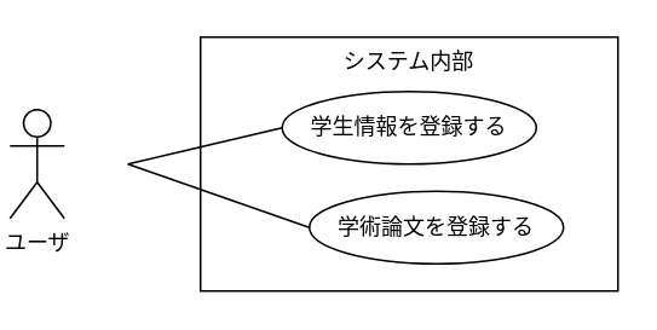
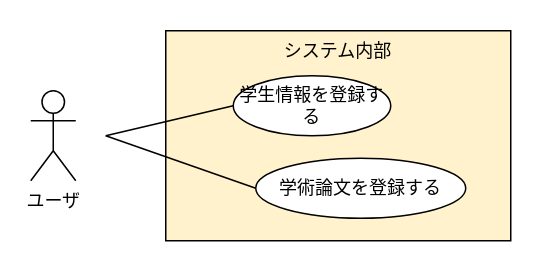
- <mxCell id="3" value="システム内部" style="html=1;whiteSpace=wrap;verticalAlign=top;" vertex="1" parent="1"><mxGeometry x="110" y="20" width="230" height="140" as="geometry" /></mxCell>
+ <mxCell id="3" value="システム内部" style="html=1;whiteSpace=wrap;verticalAlign=top;fillColor=#fff2cc;" vertex="1" parent="1"><mxGeometry x="110" y="20" width="230" height="140" as="geometry" /></mxCell>
- <mxCell id="4" value="学生情報を登録する" style="ellipse;whiteSpace=wrap;html=1;" vertex="1" parent="1"><mxGeometry x="155" y="50" width="140" height="40" as="geometry" /></mxCell>
+ <mxCell id="4" value="学生情報を登録する" style="ellipse;whiteSpace=wrap;html=1;" vertex="1" parent="1"><mxGeometry x="155" y="50" width="105" height="40" as="geometry" /></mxCell>
- <mxCell id="2" value="ユーザ" style="shape=umlActor;verticalLabelPosition=bottom;verticalAlign=top;html=1;" vertex="1" parent="1"><mxGeometry x="5" y="60" width="30" height="60" as="geometry" /></mxCell>
+ <mxCell id="2" value="ユーザ" style="shape=umlActor;verticalLabelPosition=bottom;verticalAlign=top;html=1;" vertex="1" parent="1"><mxGeometry x="20" y="60" width="30" height="60" as="geometry" /></mxCell>
